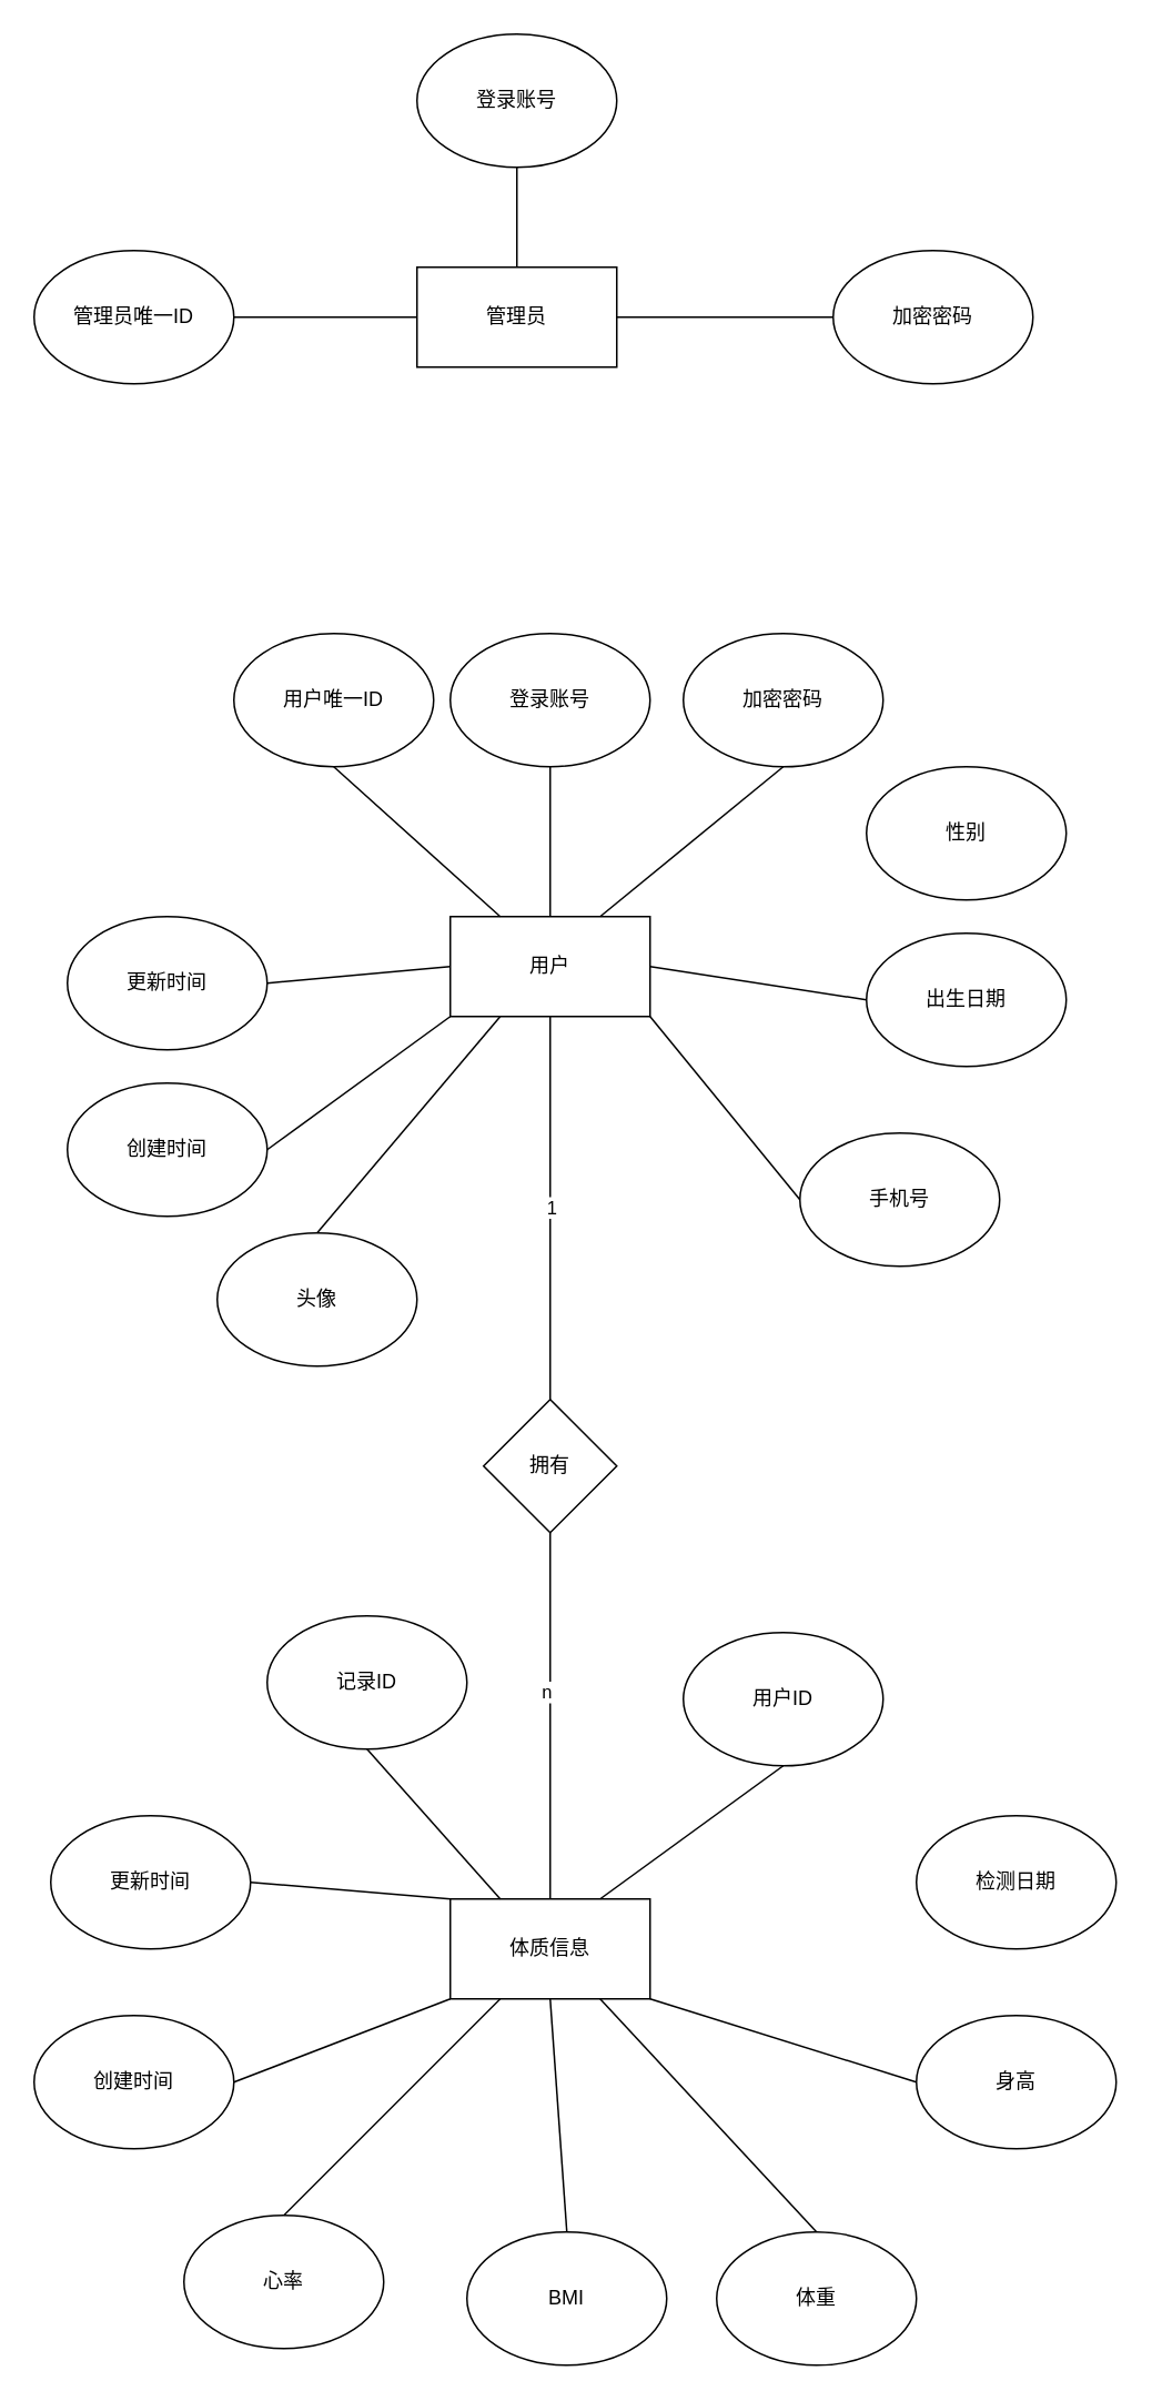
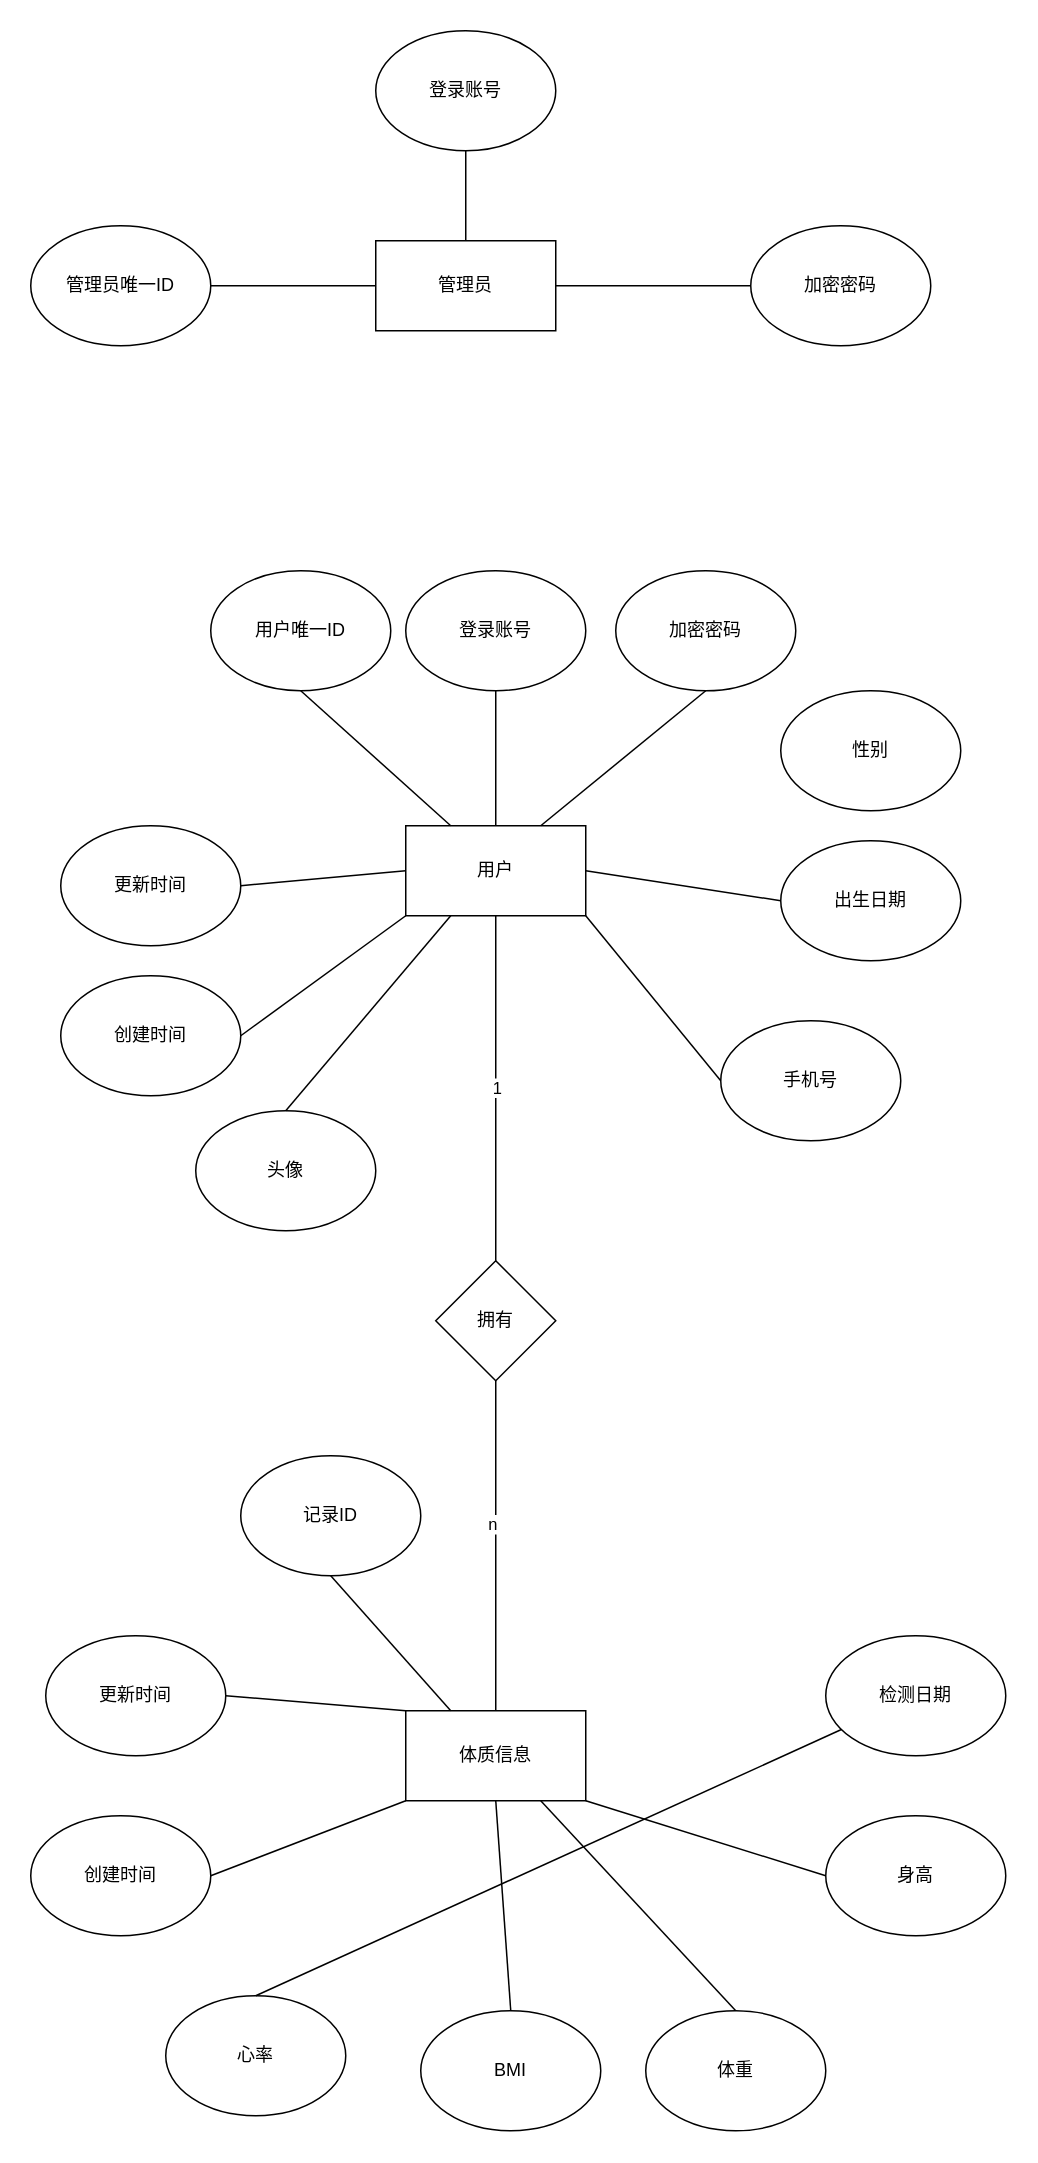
- <mxCell id="18" value="用户ID" style="ellipse;whiteSpace=wrap;html=1;" vertex="1" parent="1"><mxGeometry x="410" y="980" width="120" height="80" as="geometry" /></mxCell>
- <mxCell id="26" value="" style="endArrow=none;html=1;rounded=0;exitX=0.75;exitY=0;exitDx=0;exitDy=0;entryX=0.5;entryY=1;entryDx=0;entryDy=0;" edge="1" parent="1" source="16" target="18"><mxGeometry width="50" height="50" relative="1" as="geometry"><mxPoint x="350" y="1280" as="sourcePoint" /><mxPoint x="400" y="1230" as="targetPoint" /></mxGeometry></mxCell>
- <mxCell id="30" value="" style="endArrow=none;html=1;rounded=0;entryX=0.25;entryY=1;entryDx=0;entryDy=0;exitX=0.5;exitY=0;exitDx=0;exitDy=0;" edge="1" parent="1" source="23" target="16"><mxGeometry width="50" height="50" relative="1" as="geometry"><mxPoint x="220" y="1290" as="sourcePoint" /><mxPoint x="270" y="1240" as="targetPoint" /></mxGeometry></mxCell>
+ <mxCell id="30" value="" style="endArrow=none;html=1;rounded=0;exitX=0.5;exitY=0;exitDx=0;exitDy=0;" edge="1" parent="1" source="23" target="19"><mxGeometry width="50" height="50" relative="1" as="geometry"><mxPoint x="220" y="1290" as="sourcePoint" /><mxPoint x="270" y="1240" as="targetPoint" /></mxGeometry></mxCell>
